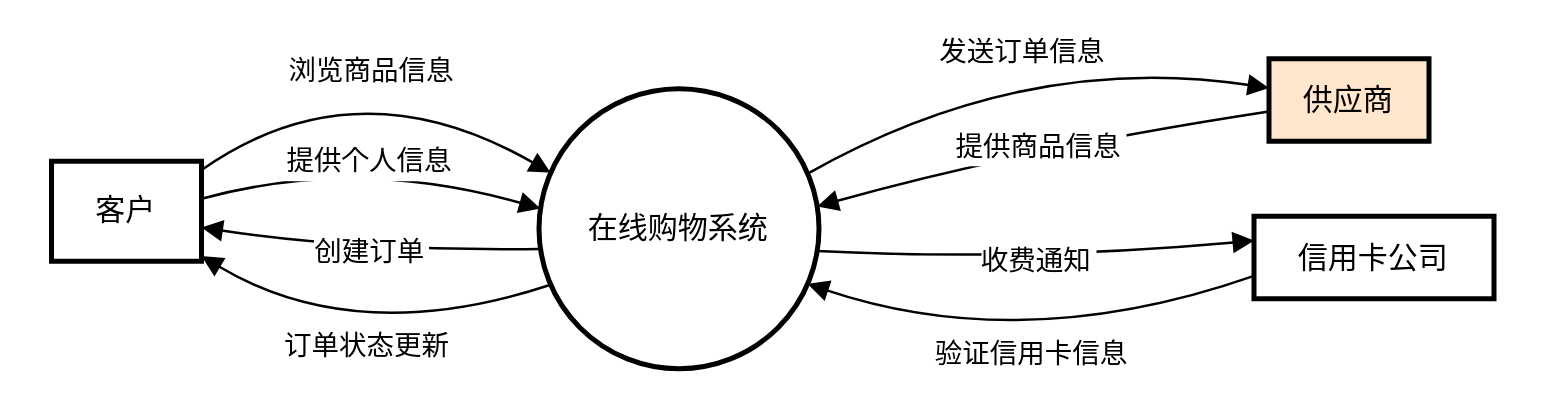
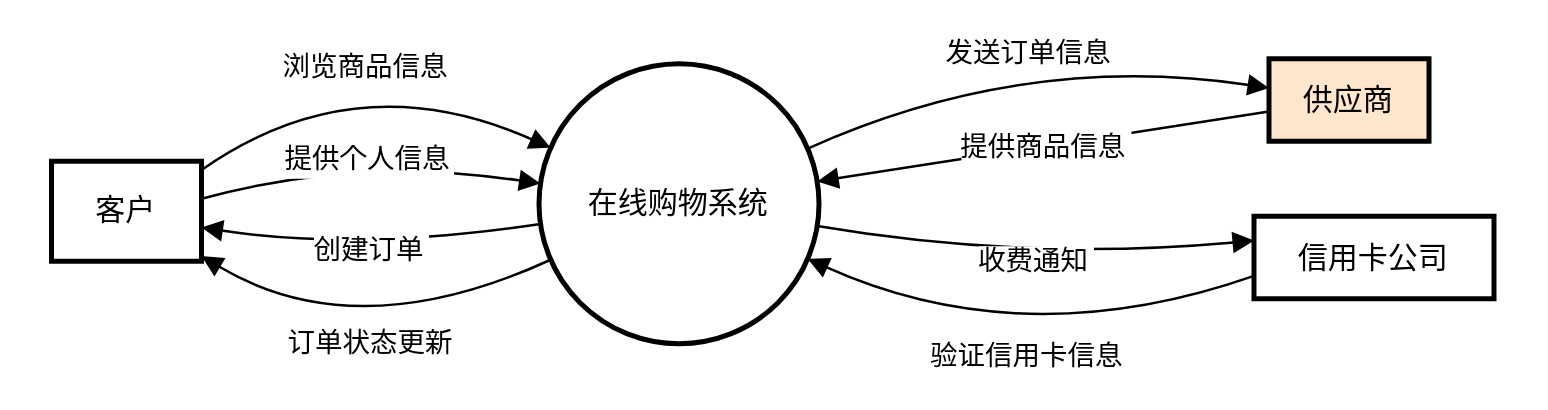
- <mxCell id="3" value="在线购物系统" style="ellipse;aspect=fixed;strokeWidth=2;whiteSpace=wrap;" vertex="1" parent="1"><mxGeometry x="215" y="35" width="112" height="112" as="geometry" /></mxCell>
+ <mxCell id="3" value="在线购物系统" style="ellipse;aspect=fixed;strokeWidth=2;whiteSpace=wrap;" vertex="1" parent="1"><mxGeometry x="215" y="25" width="112" height="112" as="geometry" /></mxCell>
